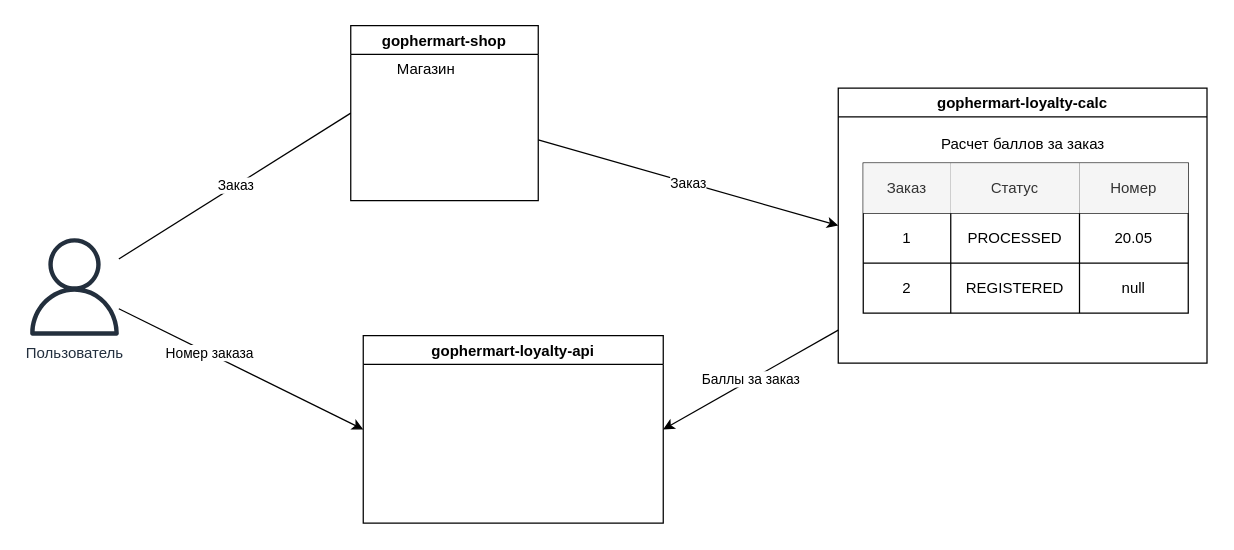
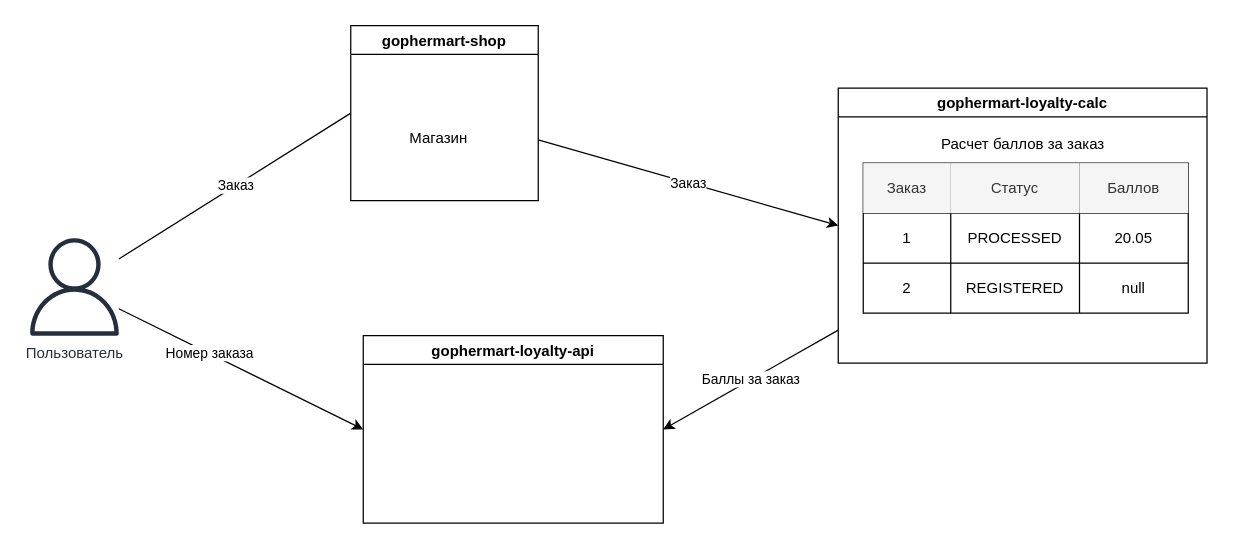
- <mxCell id="25" value="Магазин" style="text;html=1;align=center;verticalAlign=middle;resizable=0;points=[];autosize=1;strokeColor=none;fillColor=none;" parent="1" vertex="1"><mxGeometry x="310" y="45" width="60" height="20" as="geometry" /></mxCell>
+ <mxCell id="25" value="Магазин" style="text;html=1;align=center;verticalAlign=middle;resizable=0;points=[];autosize=1;strokeColor=none;fillColor=none;" parent="1" vertex="1"><mxGeometry x="320" y="100" width="60" height="20" as="geometry" /></mxCell>
- <mxCell id="15" value="Номер" style="shape=partialRectangle;html=1;whiteSpace=wrap;connectable=0;fillColor=#f5f5f5;top=0;left=0;bottom=0;right=0;overflow=hidden;pointerEvents=1;fontColor=#333333;strokeColor=#666666;" parent="12" vertex="1"><mxGeometry x="173" width="87" height="40" as="geometry"><mxRectangle width="87" height="40" as="alternateBounds" /></mxGeometry></mxCell>
+ <mxCell id="15" value="Баллов" style="shape=partialRectangle;html=1;whiteSpace=wrap;connectable=0;fillColor=#f5f5f5;top=0;left=0;bottom=0;right=0;overflow=hidden;pointerEvents=1;fontColor=#333333;strokeColor=#666666;" parent="12" vertex="1"><mxGeometry x="173" width="87" height="40" as="geometry"><mxRectangle width="87" height="40" as="alternateBounds" /></mxGeometry></mxCell>
